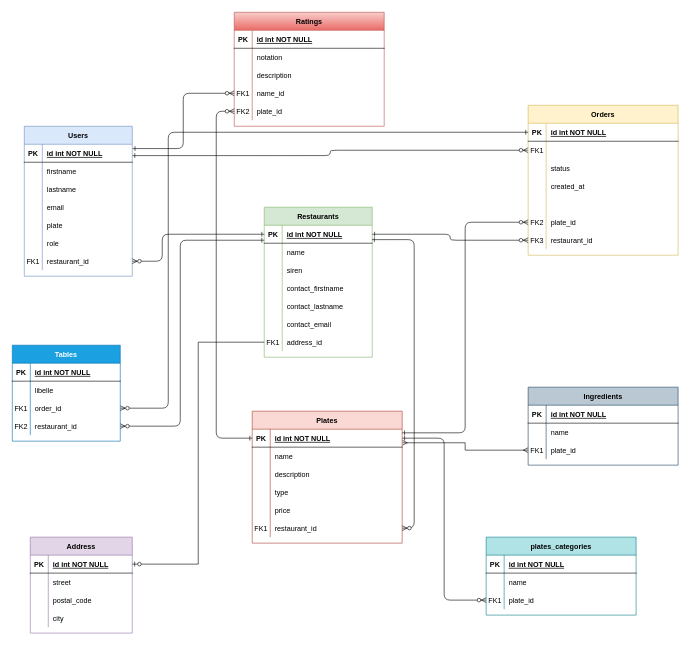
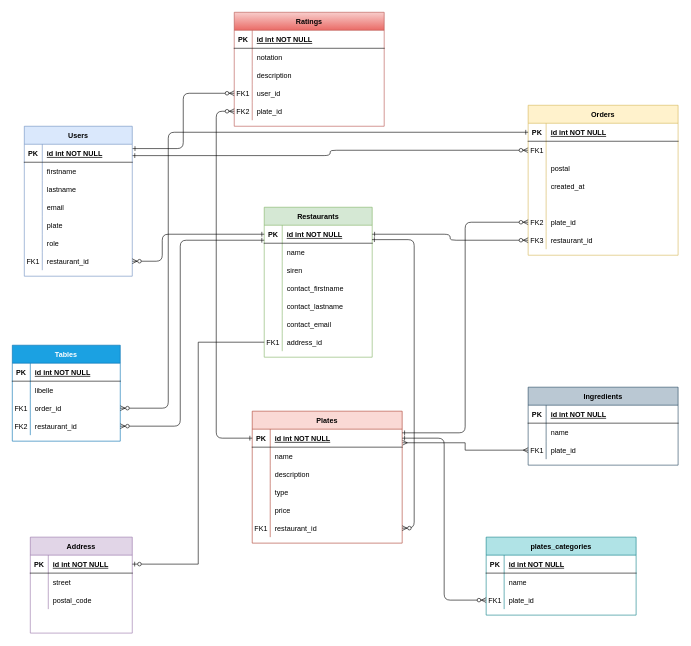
- <mxCell id="137" value="name_id" style="shape=partialRectangle;connectable=0;fillColor=none;top=0;left=0;bottom=0;right=0;align=left;spacingLeft=6;overflow=hidden;" parent="135" vertex="1"><mxGeometry x="30" width="220" height="30" as="geometry"><mxRectangle width="220" height="30" as="alternateBounds" /></mxGeometry></mxCell>
+ <mxCell id="137" value="user_id" style="shape=partialRectangle;connectable=0;fillColor=none;top=0;left=0;bottom=0;right=0;align=left;spacingLeft=6;overflow=hidden;" parent="135" vertex="1"><mxGeometry x="30" width="220" height="30" as="geometry"><mxRectangle width="220" height="30" as="alternateBounds" /></mxGeometry></mxCell>
- <mxCell id="11" value="status" style="shape=partialRectangle;overflow=hidden;connectable=0;fillColor=none;top=0;left=0;bottom=0;right=0;align=left;spacingLeft=6;" parent="9" vertex="1"><mxGeometry x="30" width="220" height="30" as="geometry"><mxRectangle width="220" height="30" as="alternateBounds" /></mxGeometry></mxCell>
+ <mxCell id="11" value="postal" style="shape=partialRectangle;overflow=hidden;connectable=0;fillColor=none;top=0;left=0;bottom=0;right=0;align=left;spacingLeft=6;" parent="9" vertex="1"><mxGeometry x="30" width="220" height="30" as="geometry"><mxRectangle width="220" height="30" as="alternateBounds" /></mxGeometry></mxCell>
- <mxCell id="35" value="city" style="shape=partialRectangle;overflow=hidden;connectable=0;fillColor=none;top=0;left=0;bottom=0;right=0;align=left;spacingLeft=6;" parent="33" vertex="1"><mxGeometry x="30" width="140" height="30" as="geometry"><mxRectangle width="140" height="30" as="alternateBounds" /></mxGeometry></mxCell>
